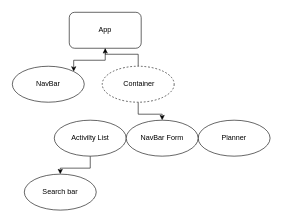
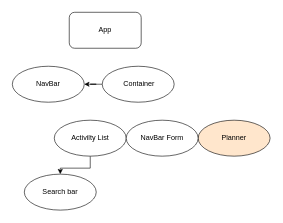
- <mxCell id="2" style="edgeStyle=orthogonalEdgeStyle;rounded=0;orthogonalLoop=1;jettySize=auto;html=1;exitX=0.5;exitY=1;exitDx=0;exitDy=0;entryX=1;entryY=0;entryDx=0;entryDy=0;" edge="1" parent="1" source="3" target="4"><mxGeometry relative="1" as="geometry" /></mxCell>
- <mxCell id="5" value="" style="edgeStyle=orthogonalEdgeStyle;rounded=0;orthogonalLoop=1;jettySize=auto;html=1;" edge="1" parent="1" source="7" target="3"><mxGeometry relative="1" as="geometry" /></mxCell>
+ <mxCell id="5" value="" style="edgeStyle=orthogonalEdgeStyle;rounded=0;orthogonalLoop=1;jettySize=auto;html=1;" edge="1" parent="1" source="7" target="4"><mxGeometry relative="1" as="geometry" /></mxCell>
- <mxCell id="7" value="&amp;nbsp;Container" style="ellipse;whiteSpace=wrap;html=1;dashed=1;" vertex="1" parent="1"><mxGeometry x="170" y="110" width="120" height="60" as="geometry" /></mxCell>
+ <mxCell id="7" value="&amp;nbsp;Container" style="ellipse;whiteSpace=wrap;html=1;" vertex="1" parent="1"><mxGeometry x="170" y="110" width="120" height="60" as="geometry" /></mxCell>
- <mxCell id="6" value="" style="edgeStyle=orthogonalEdgeStyle;rounded=0;orthogonalLoop=1;jettySize=auto;html=1;" edge="1" parent="1" source="7" target="12"><mxGeometry relative="1" as="geometry" /></mxCell>
- <mxCell id="10" value="Planner" style="ellipse;whiteSpace=wrap;html=1;" vertex="1" parent="1"><mxGeometry x="330" y="200" width="120" height="60" as="geometry" /></mxCell>
+ <mxCell id="10" value="Planner" style="ellipse;whiteSpace=wrap;html=1;fillColor=#ffe6cc;" vertex="1" parent="1"><mxGeometry x="330" y="200" width="120" height="60" as="geometry" /></mxCell>
